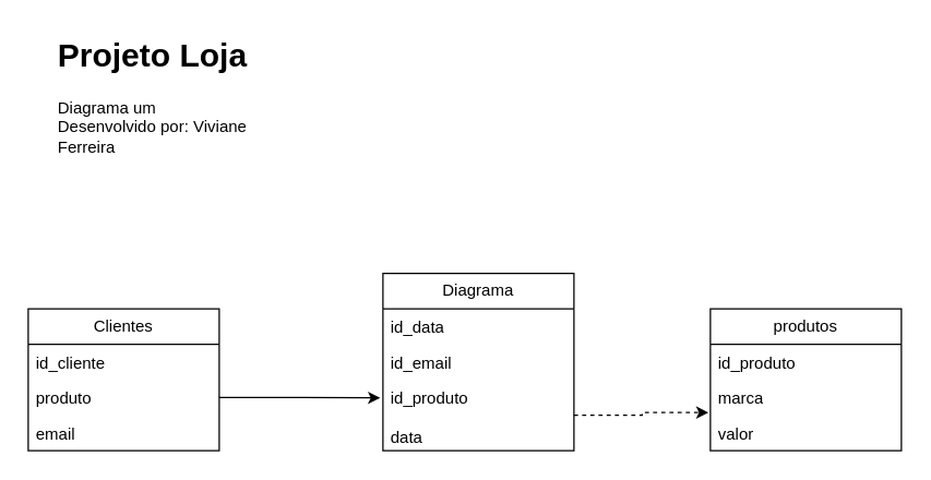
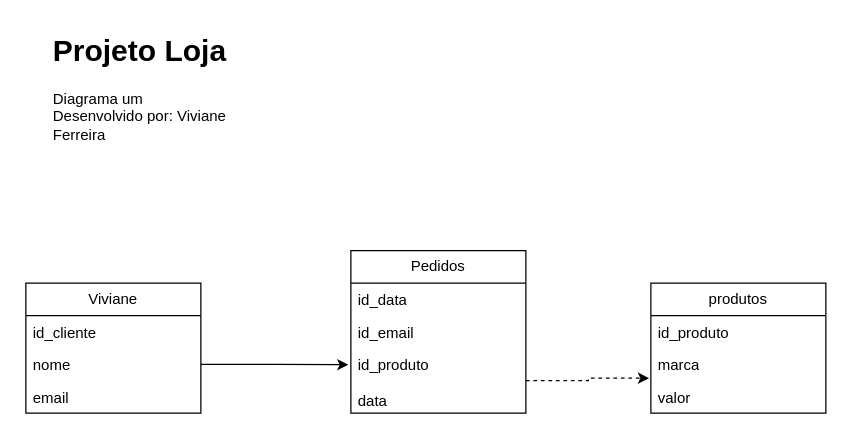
- <mxCell id="6" value="Diagrama" style="swimlane;fontStyle=0;childLayout=stackLayout;horizontal=1;startSize=26;fillColor=none;horizontalStack=0;resizeParent=1;resizeParentMax=0;resizeLast=0;collapsible=1;marginBottom=0;whiteSpace=wrap;html=1;" vertex="1" parent="1"><mxGeometry x="280" y="200" width="140" height="130" as="geometry" /></mxCell>
+ <mxCell id="6" value="Pedidos" style="swimlane;fontStyle=0;childLayout=stackLayout;horizontal=1;startSize=26;fillColor=none;horizontalStack=0;resizeParent=1;resizeParentMax=0;resizeLast=0;collapsible=1;marginBottom=0;whiteSpace=wrap;html=1;" vertex="1" parent="1"><mxGeometry x="280" y="200" width="140" height="130" as="geometry" /></mxCell>
- <mxCell id="2" value="Clientes" style="swimlane;fontStyle=0;childLayout=stackLayout;horizontal=1;startSize=26;fillColor=none;horizontalStack=0;resizeParent=1;resizeParentMax=0;resizeLast=0;collapsible=1;marginBottom=0;whiteSpace=wrap;html=1;" vertex="1" parent="1"><mxGeometry x="20" y="226" width="140" height="104" as="geometry" /></mxCell>
+ <mxCell id="2" value="Viviane" style="swimlane;fontStyle=0;childLayout=stackLayout;horizontal=1;startSize=26;fillColor=none;horizontalStack=0;resizeParent=1;resizeParentMax=0;resizeLast=0;collapsible=1;marginBottom=0;whiteSpace=wrap;html=1;" vertex="1" parent="1"><mxGeometry x="20" y="226" width="140" height="104" as="geometry" /></mxCell>
- <mxCell id="4" value="produto" style="text;strokeColor=none;fillColor=none;align=left;verticalAlign=top;spacingLeft=4;spacingRight=4;overflow=hidden;rotatable=0;points=[[0,0.5],[1,0.5]];portConstraint=eastwest;whiteSpace=wrap;html=1;" vertex="1" parent="2"><mxGeometry y="52" width="140" height="26" as="geometry" /></mxCell>
+ <mxCell id="4" value="nome" style="text;strokeColor=none;fillColor=none;align=left;verticalAlign=top;spacingLeft=4;spacingRight=4;overflow=hidden;rotatable=0;points=[[0,0.5],[1,0.5]];portConstraint=eastwest;whiteSpace=wrap;html=1;" vertex="1" parent="2"><mxGeometry y="52" width="140" height="26" as="geometry" /></mxCell>
